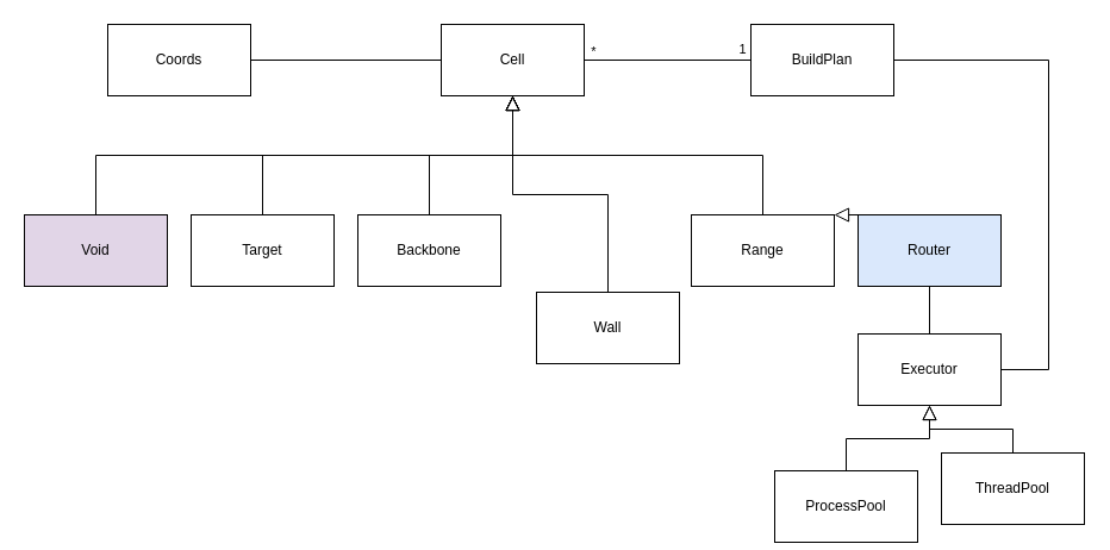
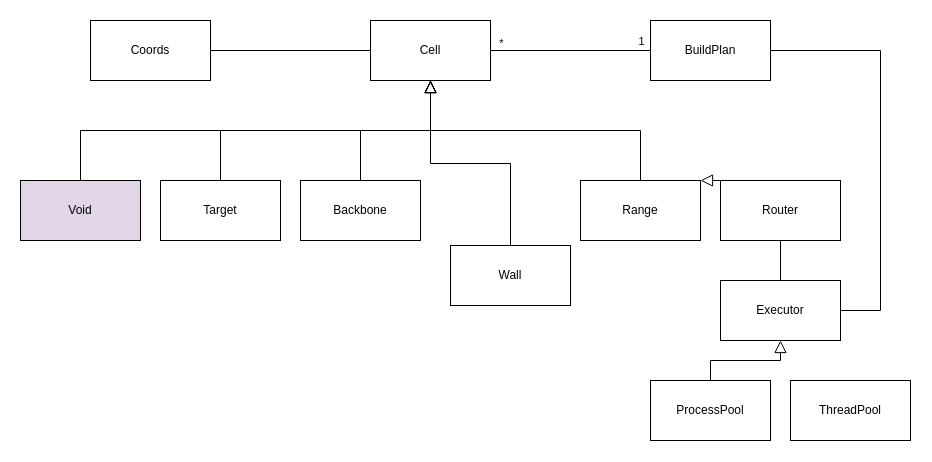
- <mxCell id="20" value="BuildPlan" style="rounded=0;whiteSpace=wrap;html=1;" vertex="1" parent="1"><mxGeometry x="630" y="20" width="120" height="60" as="geometry" /></mxCell>
+ <mxCell id="20" value="BuildPlan" style="rounded=0;whiteSpace=wrap;html=1;" vertex="1" parent="1"><mxGeometry x="650" y="20" width="120" height="60" as="geometry" /></mxCell>
- <mxCell id="11" value="Router" style="rounded=0;whiteSpace=wrap;html=1;fillColor=#dae8fc;" vertex="1" parent="1"><mxGeometry x="720" y="180" width="120" height="60" as="geometry" /></mxCell>
+ <mxCell id="11" value="Router" style="rounded=0;whiteSpace=wrap;html=1;" vertex="1" parent="1"><mxGeometry x="720" y="180" width="120" height="60" as="geometry" /></mxCell>
- <mxCell id="26" value="" style="endArrow=block;endSize=10;endFill=0;shadow=0;strokeWidth=1;rounded=0;edgeStyle=elbowEdgeStyle;elbow=vertical;entryX=0.5;entryY=1;entryDx=0;entryDy=0;" edge="1" parent="1" source="25" target="23"><mxGeometry width="160" relative="1" as="geometry"><mxPoint x="510" y="190" as="sourcePoint" /><mxPoint x="440" y="90" as="targetPoint" /></mxGeometry></mxCell>
- <mxCell id="24" value="ProcessPool" style="rounded=0;whiteSpace=wrap;html=1;" vertex="1" parent="1"><mxGeometry x="650" y="395" width="120" height="60" as="geometry" /></mxCell>
+ <mxCell id="24" value="ProcessPool" style="rounded=0;whiteSpace=wrap;html=1;" vertex="1" parent="1"><mxGeometry x="650" y="380" width="120" height="60" as="geometry" /></mxCell>
